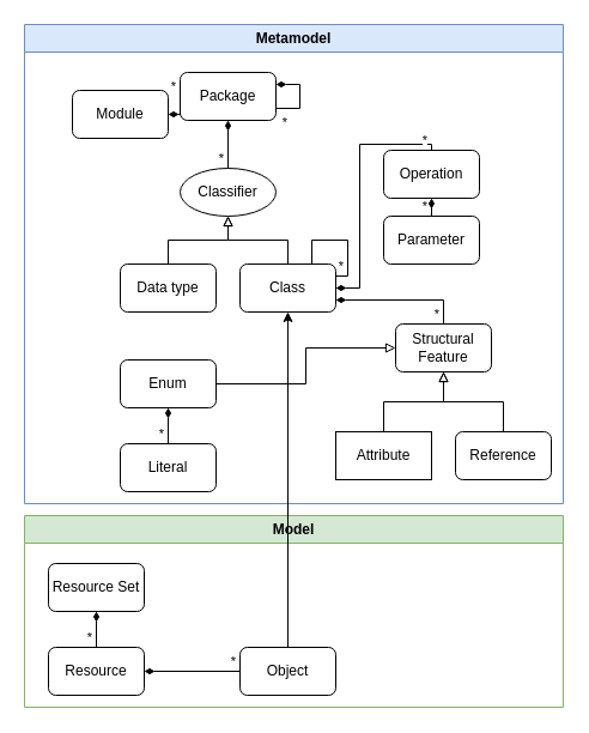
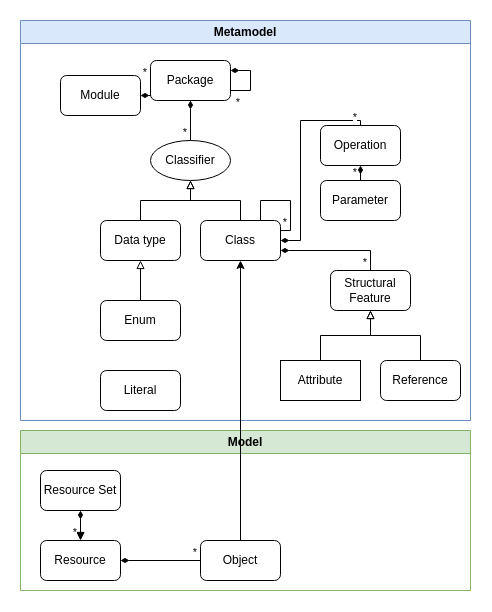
- <mxCell id="11" style="edgeStyle=orthogonalEdgeStyle;rounded=0;orthogonalLoop=1;jettySize=auto;html=1;startArrow=none;startFill=0;endArrow=block;endFill=0;" parent="2" source="10" target="12" edge="1"><mxGeometry relative="1" as="geometry"><mxPoint x="130" y="210" as="sourcePoint" /><mxPoint x="50" y="170" as="targetPoint" /></mxGeometry></mxCell>
+ <mxCell id="11" style="edgeStyle=orthogonalEdgeStyle;rounded=0;orthogonalLoop=1;jettySize=auto;html=1;startArrow=none;startFill=0;endArrow=block;endFill=0;" parent="2" source="10" target="8" edge="1"><mxGeometry relative="1" as="geometry"><mxPoint x="130" y="210" as="sourcePoint" /><mxPoint x="50" y="170" as="targetPoint" /></mxGeometry></mxCell>
- <mxCell id="24" value="" style="endArrow=none;html=1;edgeStyle=orthogonalEdgeStyle;rounded=0;startArrow=diamondThin;startFill=1;" parent="2" source="10" target="23" edge="1"><mxGeometry x="-1" y="-344" relative="1" as="geometry"><mxPoint x="-90" y="400" as="sourcePoint" /><mxPoint x="-90" y="550" as="targetPoint" /><mxPoint x="294" y="-340" as="offset" /></mxGeometry></mxCell>
- <mxCell id="25" value="*" style="edgeLabel;resizable=0;html=1;align=right;verticalAlign=bottom;" parent="24" connectable="0" vertex="1"><mxGeometry x="1" relative="1" as="geometry"><mxPoint x="-3" as="offset" /></mxGeometry></mxCell>
- <mxCell id="40" value="" style="endArrow=none;html=1;edgeStyle=orthogonalEdgeStyle;rounded=0;startArrow=diamondThin;startFill=1;" parent="36" source="37" target="38" edge="1"><mxGeometry x="-1" y="-344" relative="1" as="geometry"><mxPoint x="-70" y="10" as="sourcePoint" /><mxPoint x="-70" y="160" as="targetPoint" /><mxPoint x="294" y="-340" as="offset" /></mxGeometry></mxCell>
+ <mxCell id="40" value="" style="endArrow=block;html=1;edgeStyle=orthogonalEdgeStyle;rounded=0;startArrow=diamondThin;startFill=1;" parent="36" source="37" target="38" edge="1"><mxGeometry x="-1" y="-344" relative="1" as="geometry"><mxPoint x="-70" y="10" as="sourcePoint" /><mxPoint x="-70" y="160" as="targetPoint" /><mxPoint x="294" y="-340" as="offset" /></mxGeometry></mxCell>
